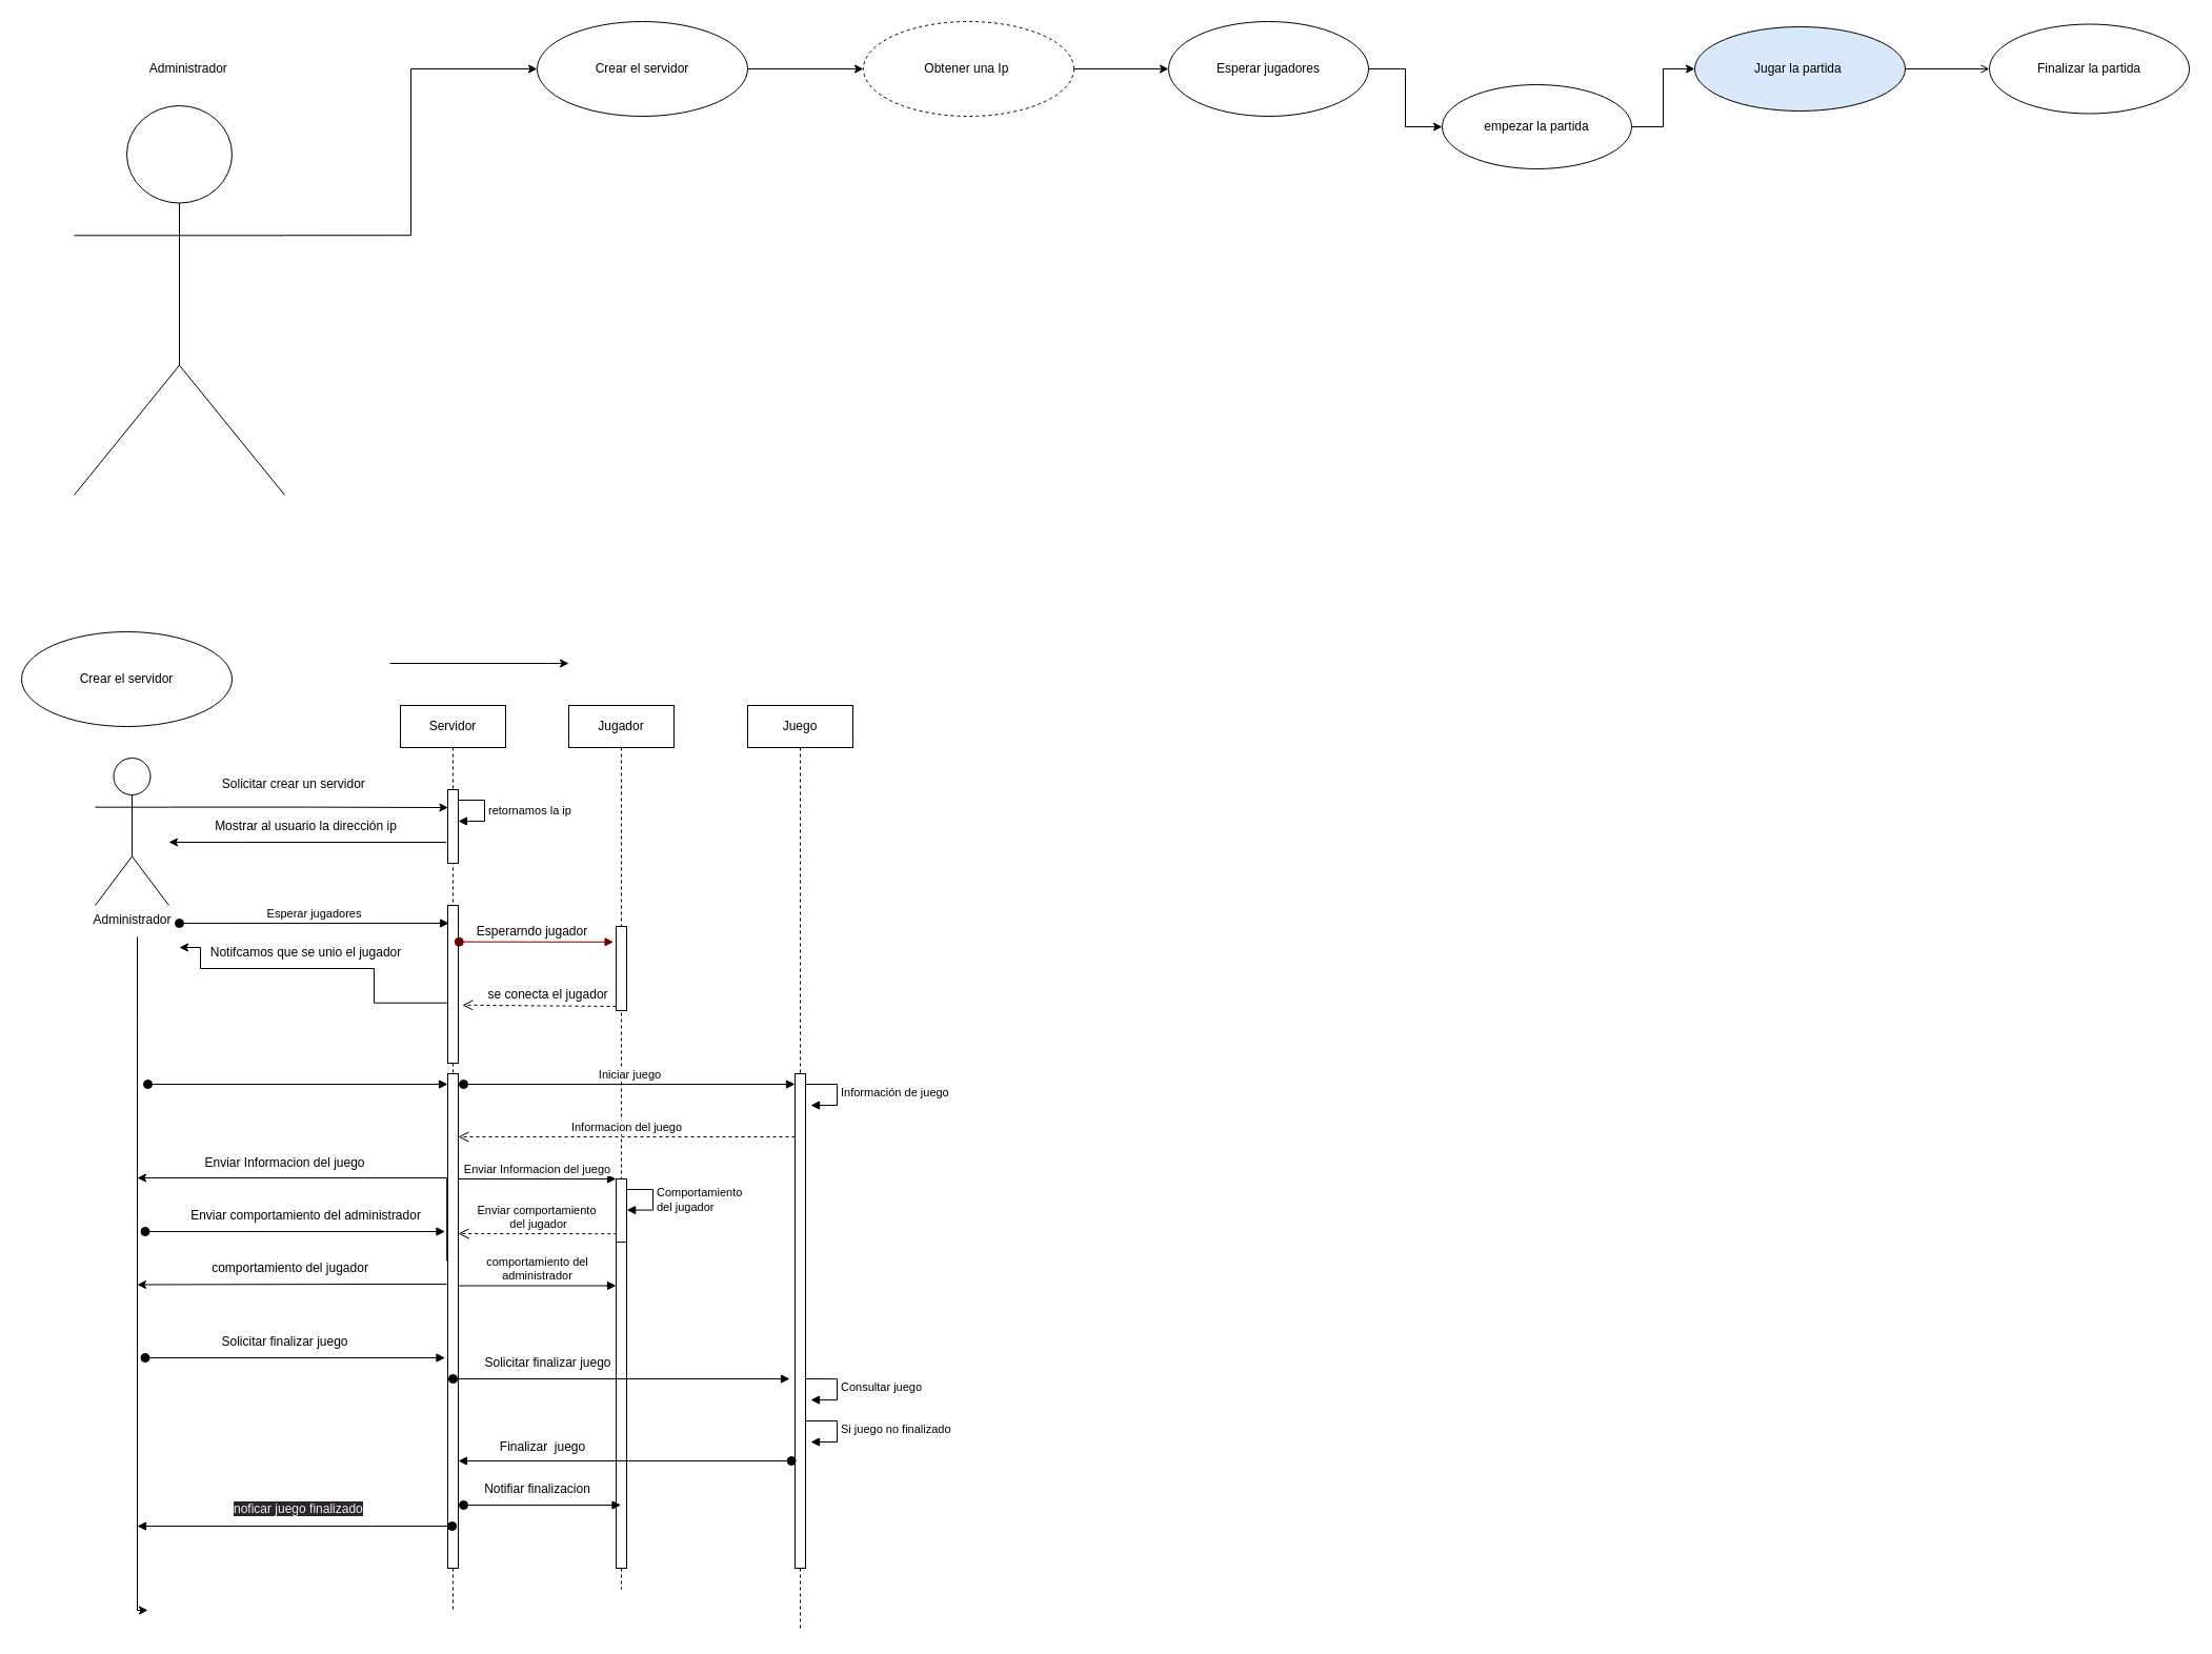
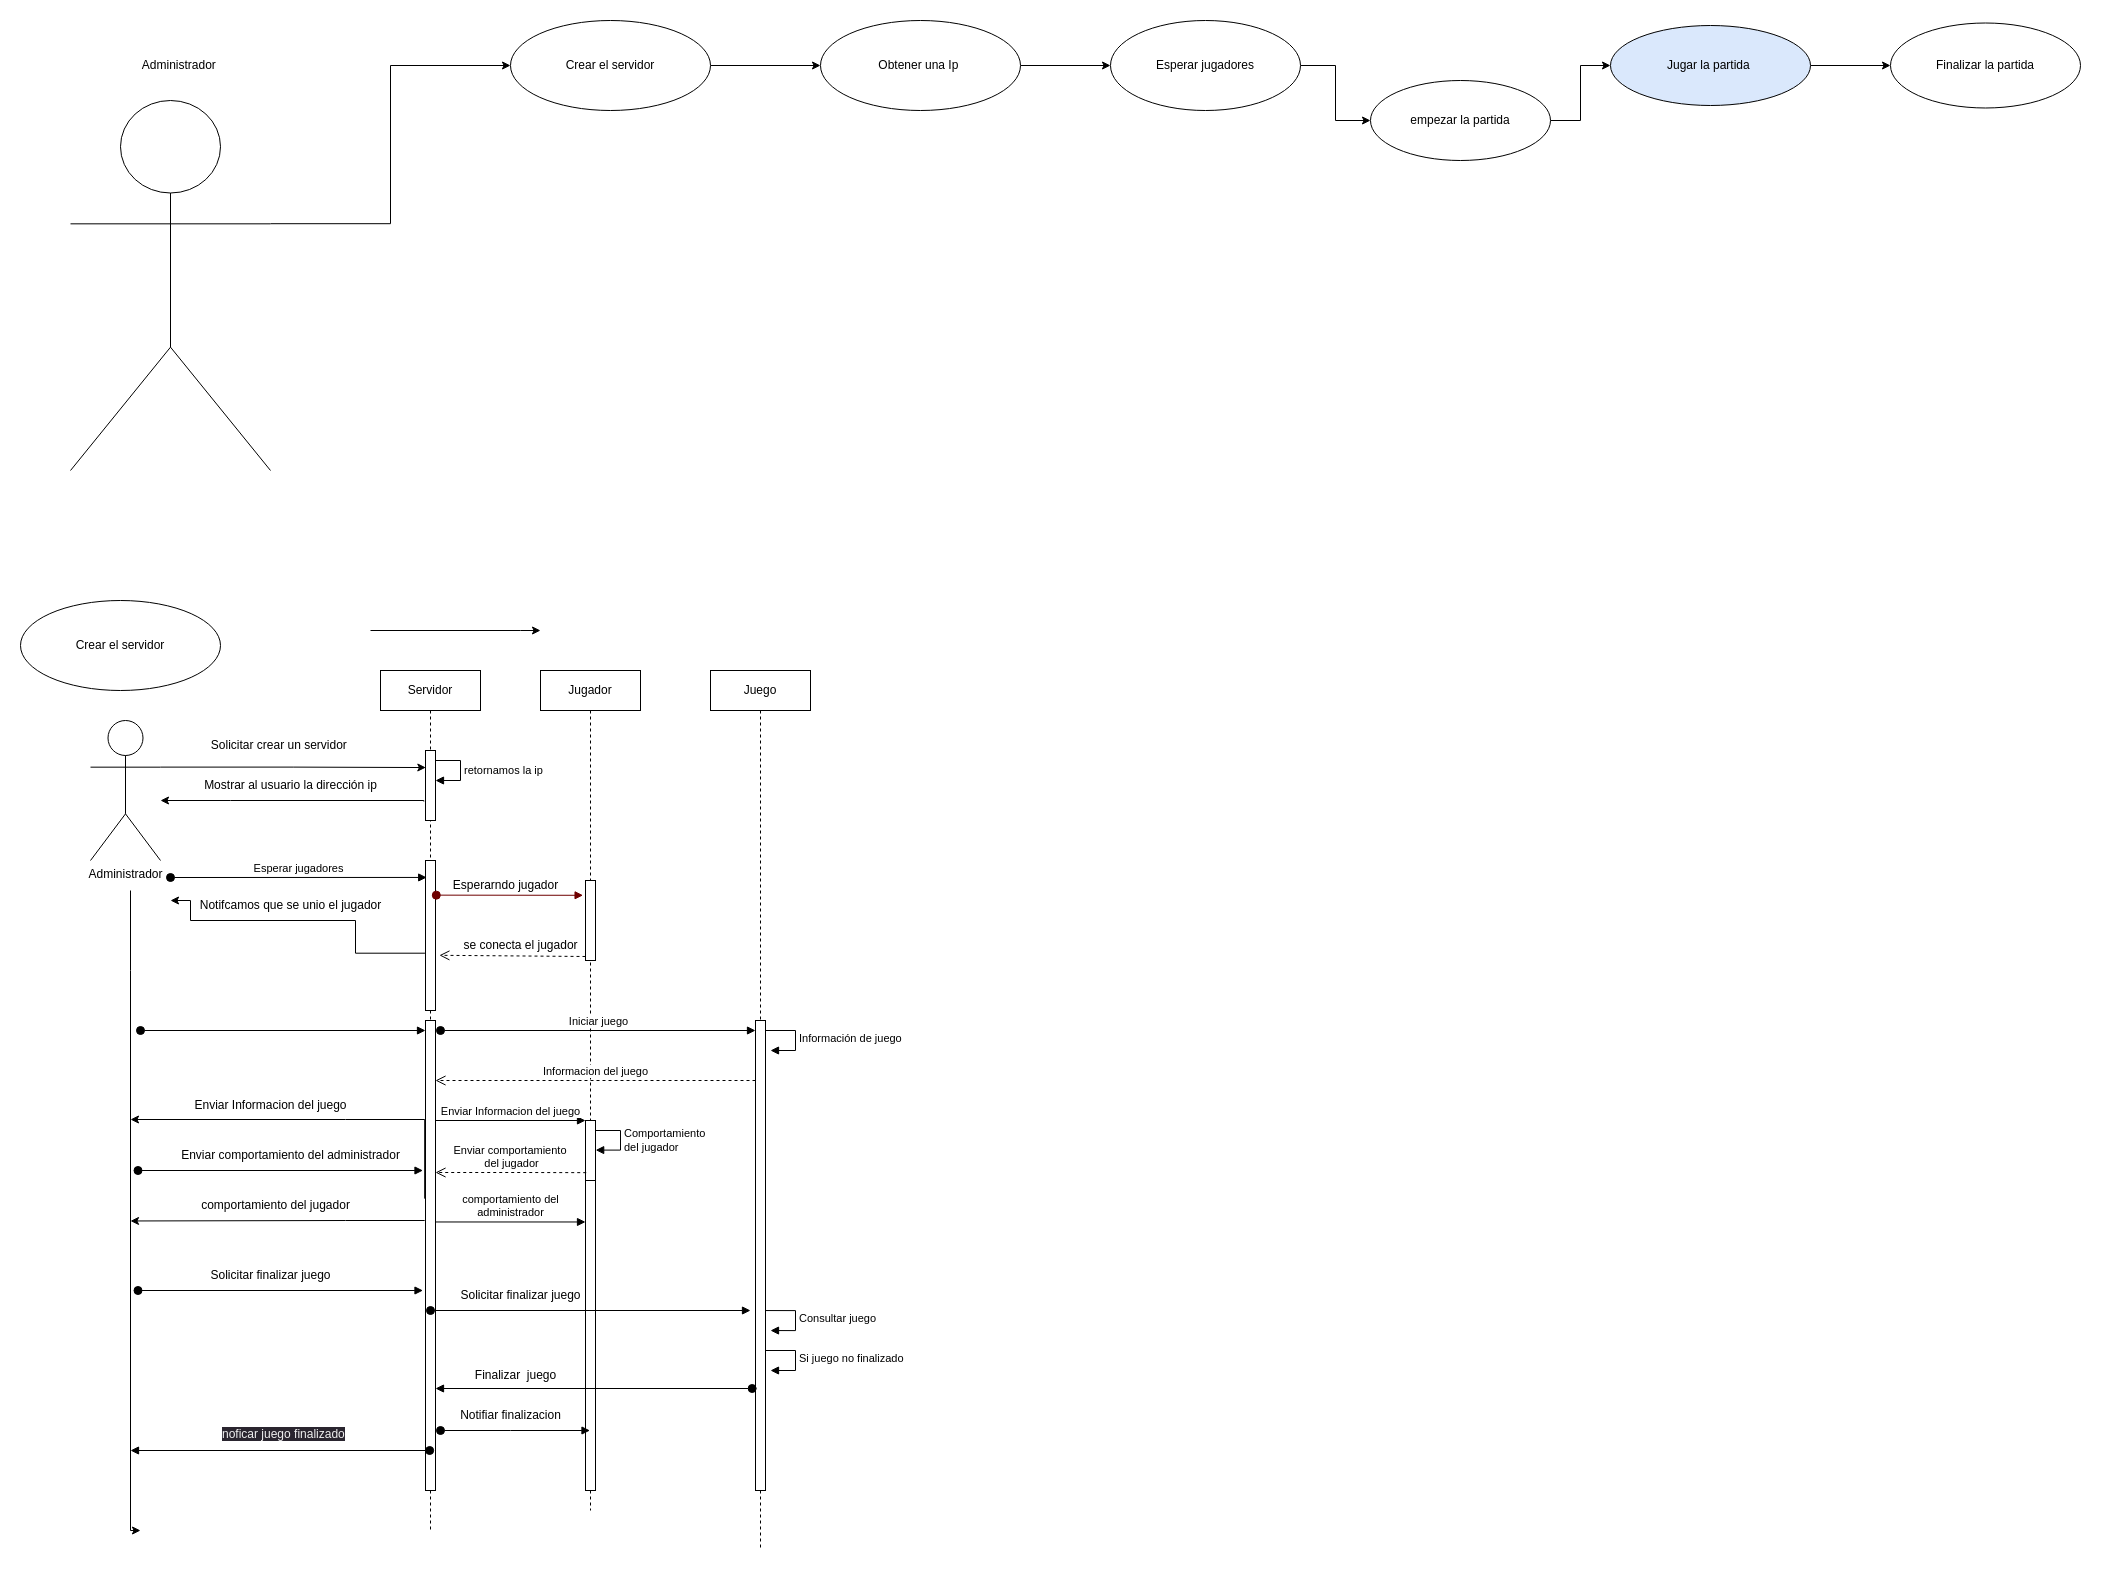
- <mxCell id="8" value="Obtener una Ip&amp;nbsp;" style="ellipse;whiteSpace=wrap;html=1;dashed=1;" vertex="1" parent="1"><mxGeometry x="820" y="20" width="200" height="90" as="geometry" /></mxCell>
+ <mxCell id="8" value="Obtener una Ip&amp;nbsp;" style="ellipse;whiteSpace=wrap;html=1;" vertex="1" parent="1"><mxGeometry x="820" y="20" width="200" height="90" as="geometry" /></mxCell>
- <mxCell id="13" style="edgeStyle=orthogonalEdgeStyle;rounded=0;orthogonalLoop=1;jettySize=auto;html=1;exitX=1;exitY=0.5;exitDx=0;exitDy=0;entryX=0;entryY=0.5;entryDx=0;entryDy=0;endArrow=open;" edge="1" parent="1" source="14" target="15"><mxGeometry relative="1" as="geometry" /></mxCell>
+ <mxCell id="13" style="edgeStyle=orthogonalEdgeStyle;rounded=0;orthogonalLoop=1;jettySize=auto;html=1;exitX=1;exitY=0.5;exitDx=0;exitDy=0;entryX=0;entryY=0.5;entryDx=0;entryDy=0;" edge="1" parent="1" source="14" target="15"><mxGeometry relative="1" as="geometry" /></mxCell>
